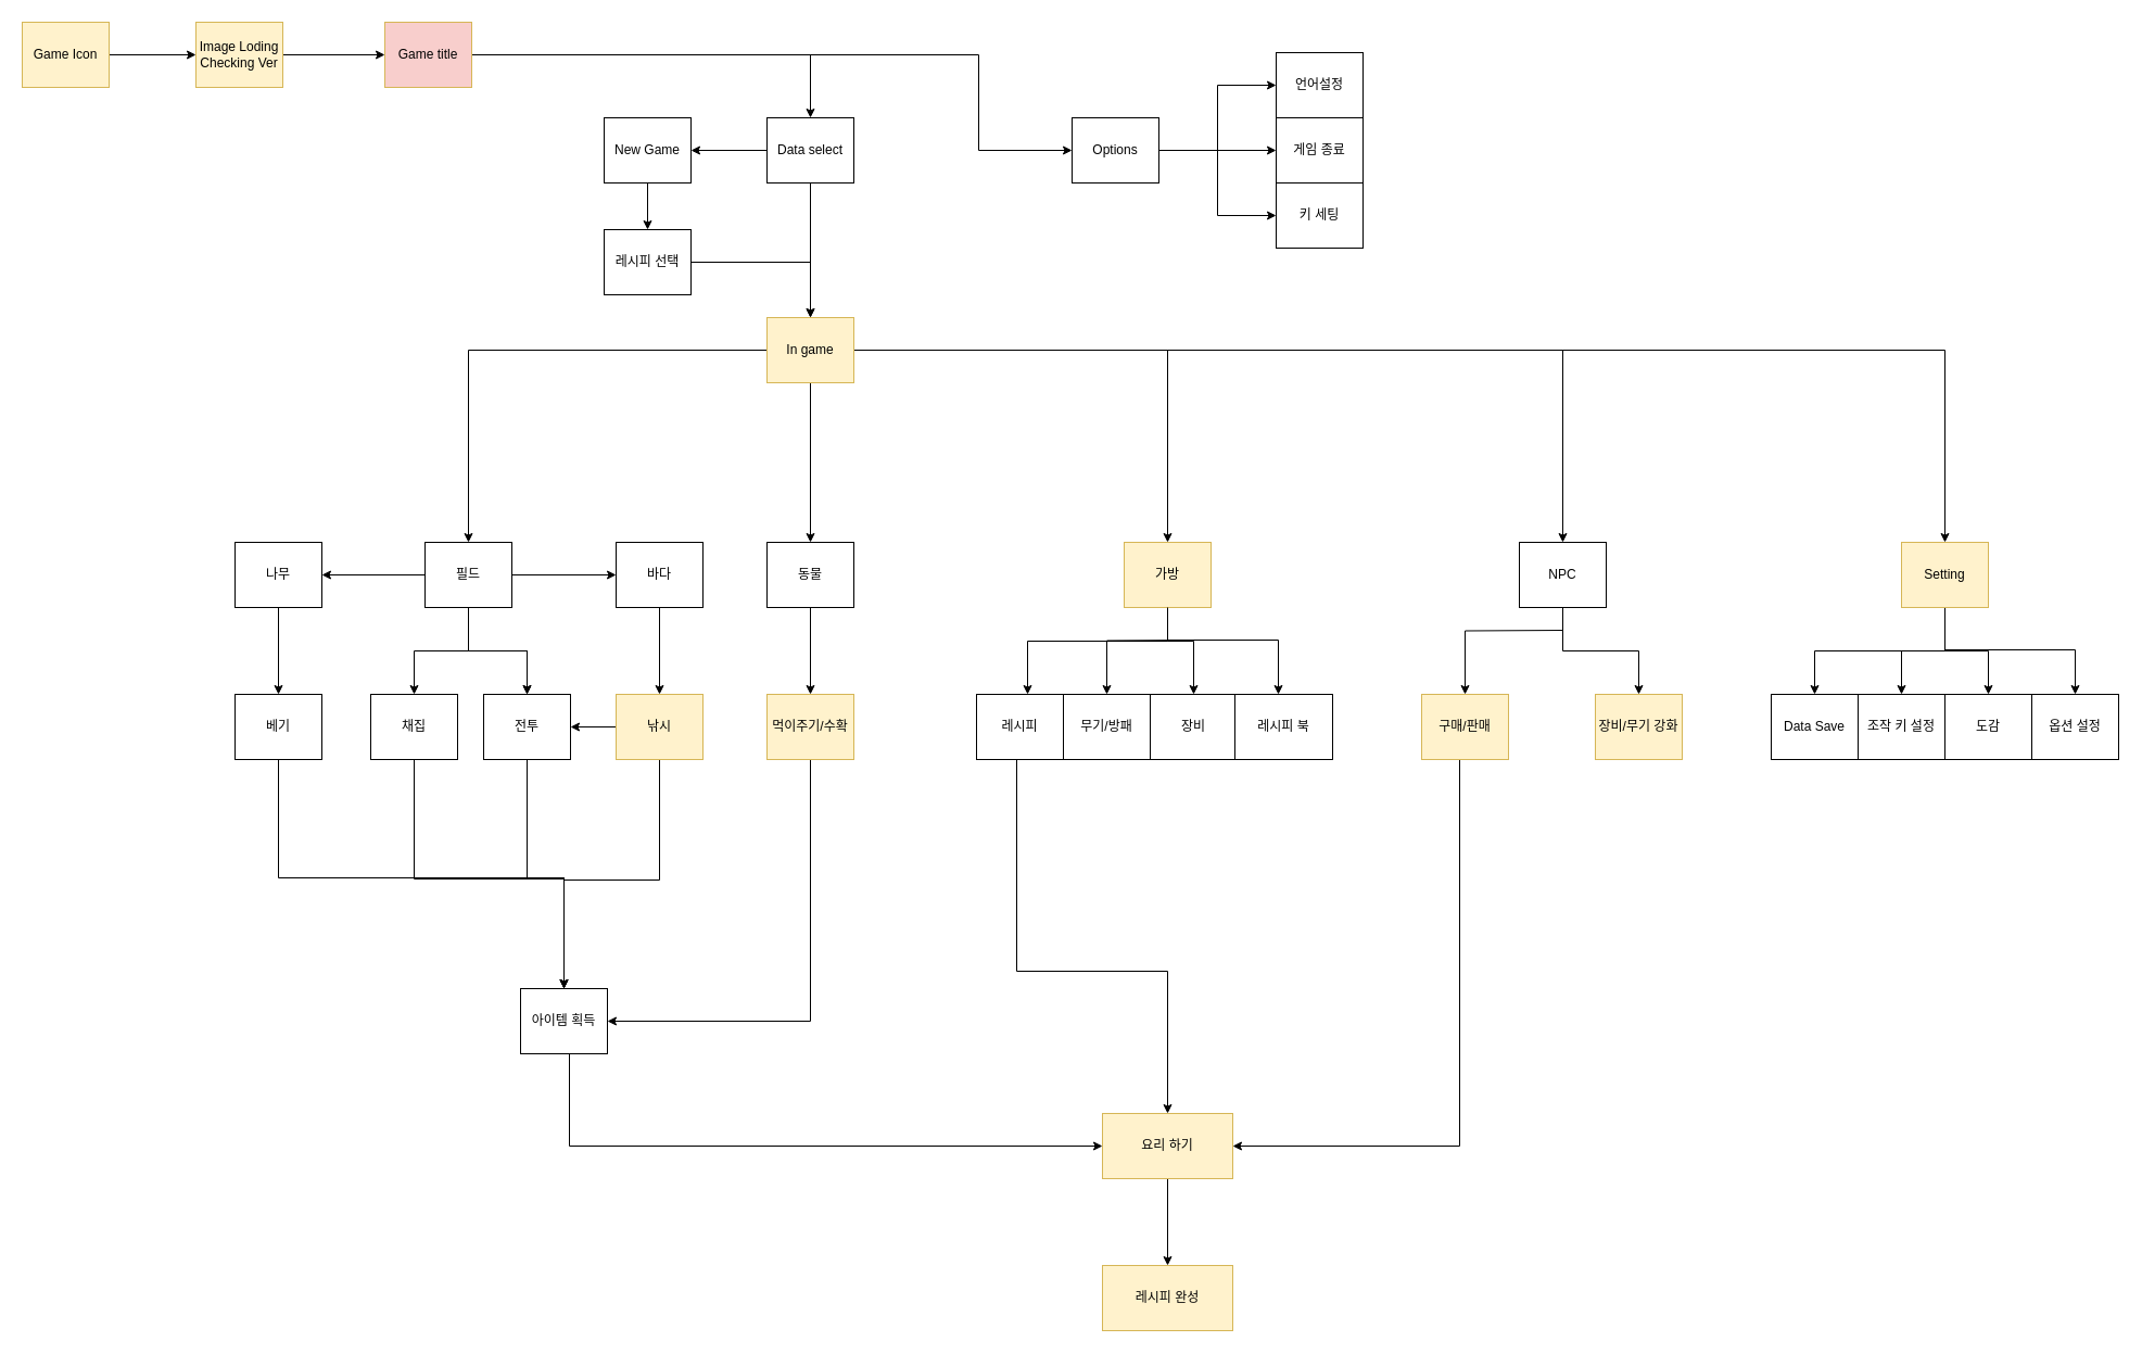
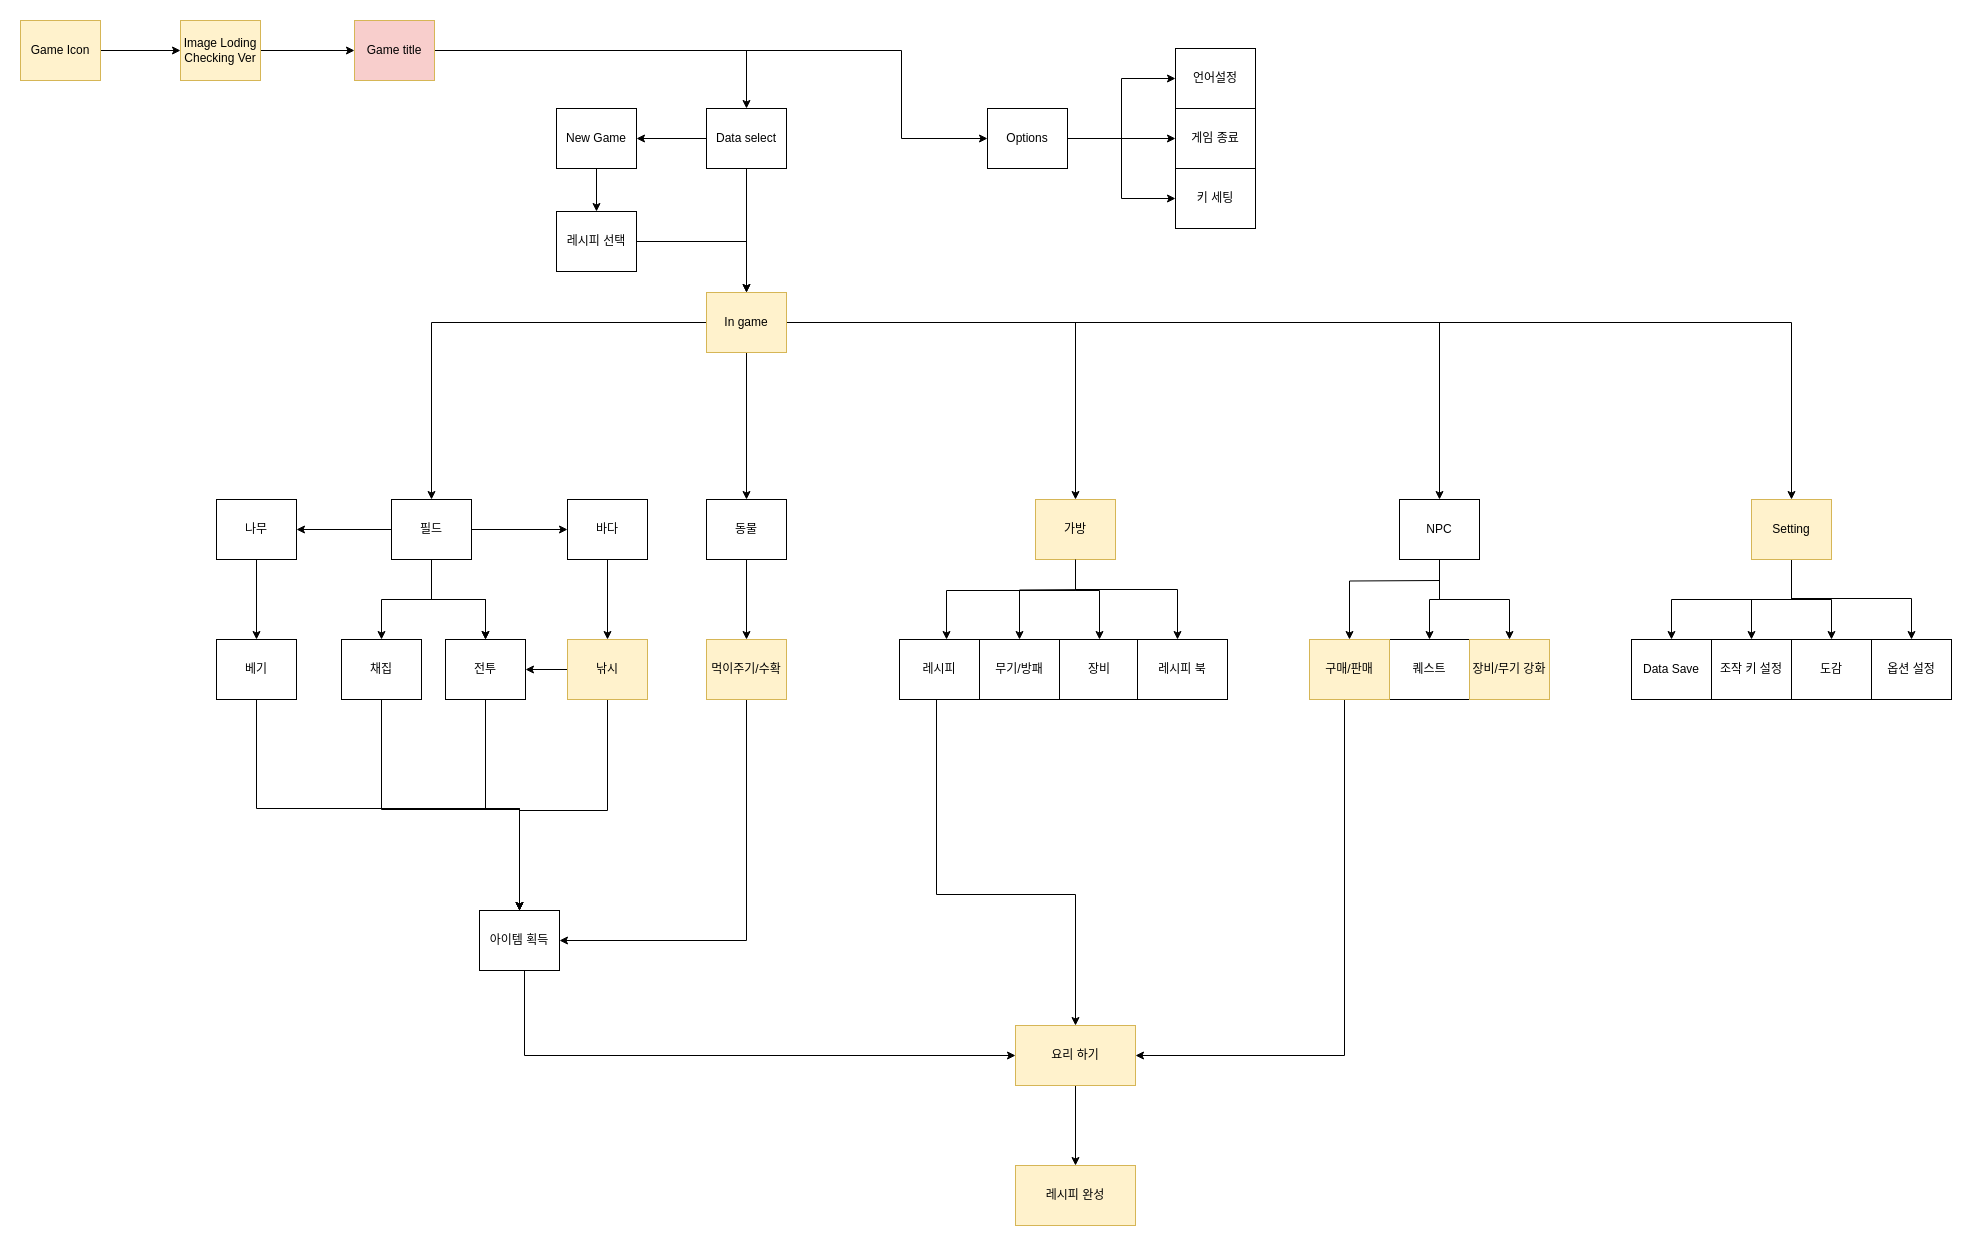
+ <mxCell id="25" value="" style="edgeStyle=orthogonalEdgeStyle;rounded=0;orthogonalLoop=1;jettySize=auto;html=1;" parent="1" source="28" target="29" edge="1"><mxGeometry relative="1" as="geometry" /></mxCell>
+ <mxCell id="29" value="&lt;font style=&quot;vertical-align: inherit;&quot;&gt;&lt;font style=&quot;vertical-align: inherit;&quot;&gt;퀘스트&lt;/font&gt;&lt;/font&gt;" style="rounded=0;whiteSpace=wrap;html=1;" parent="1" vertex="1"><mxGeometry x="1389" y="639" width="80" height="60" as="geometry" /></mxCell>
